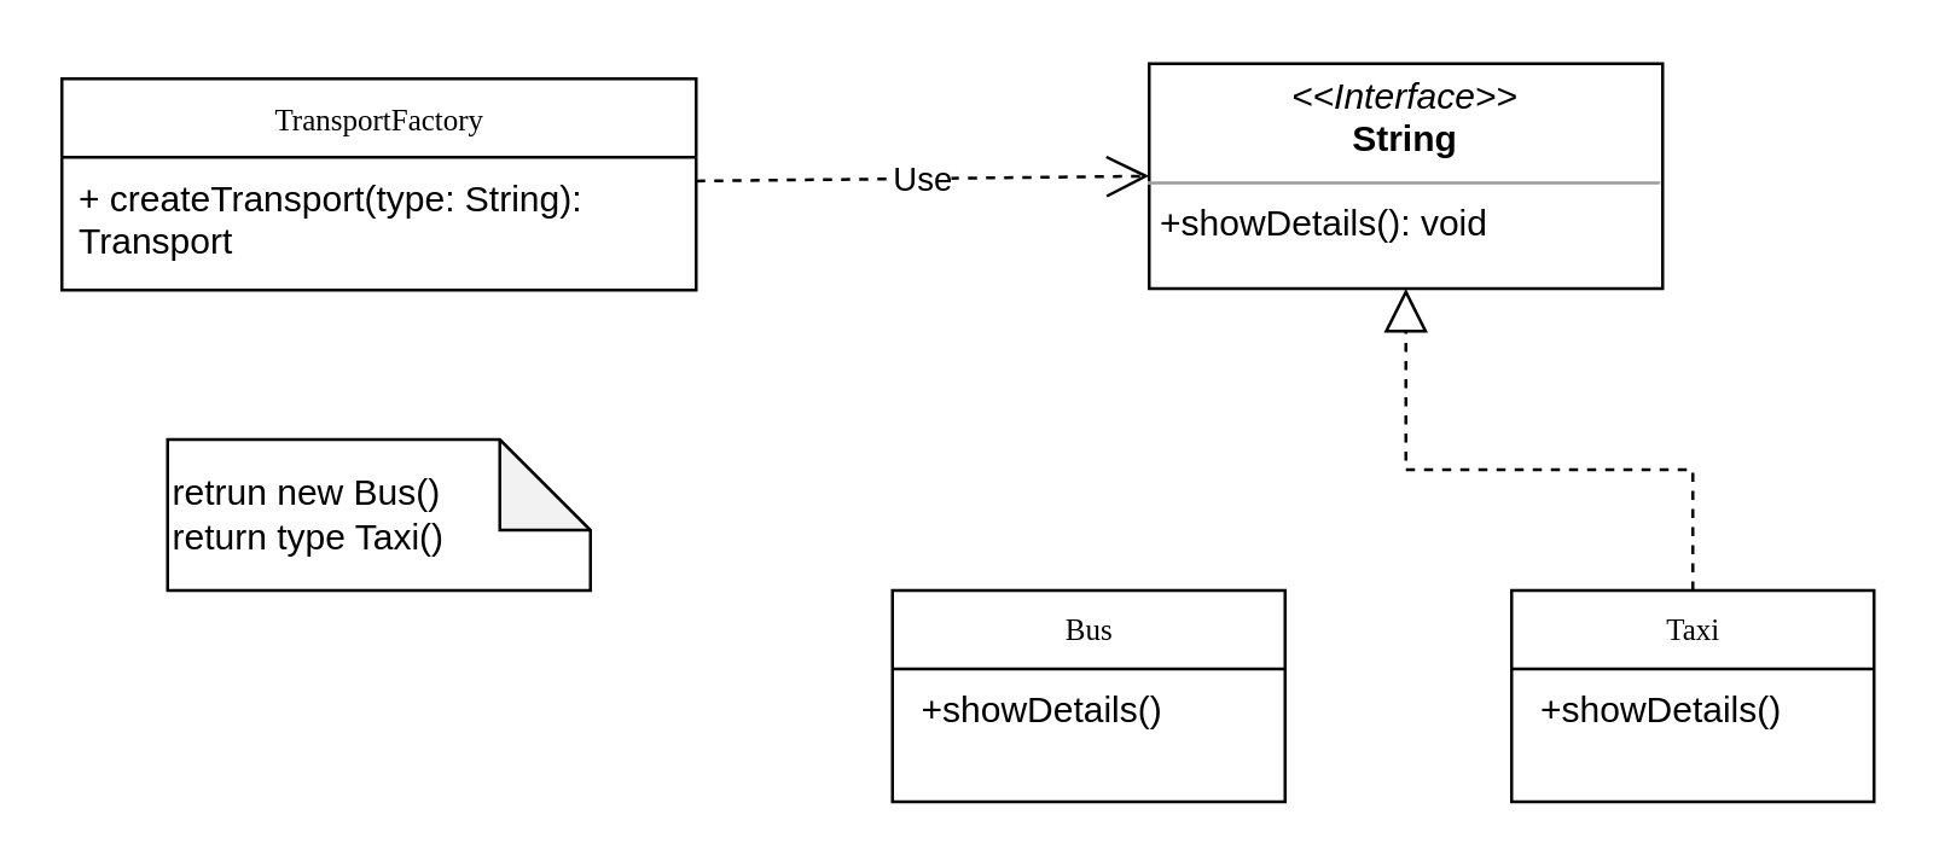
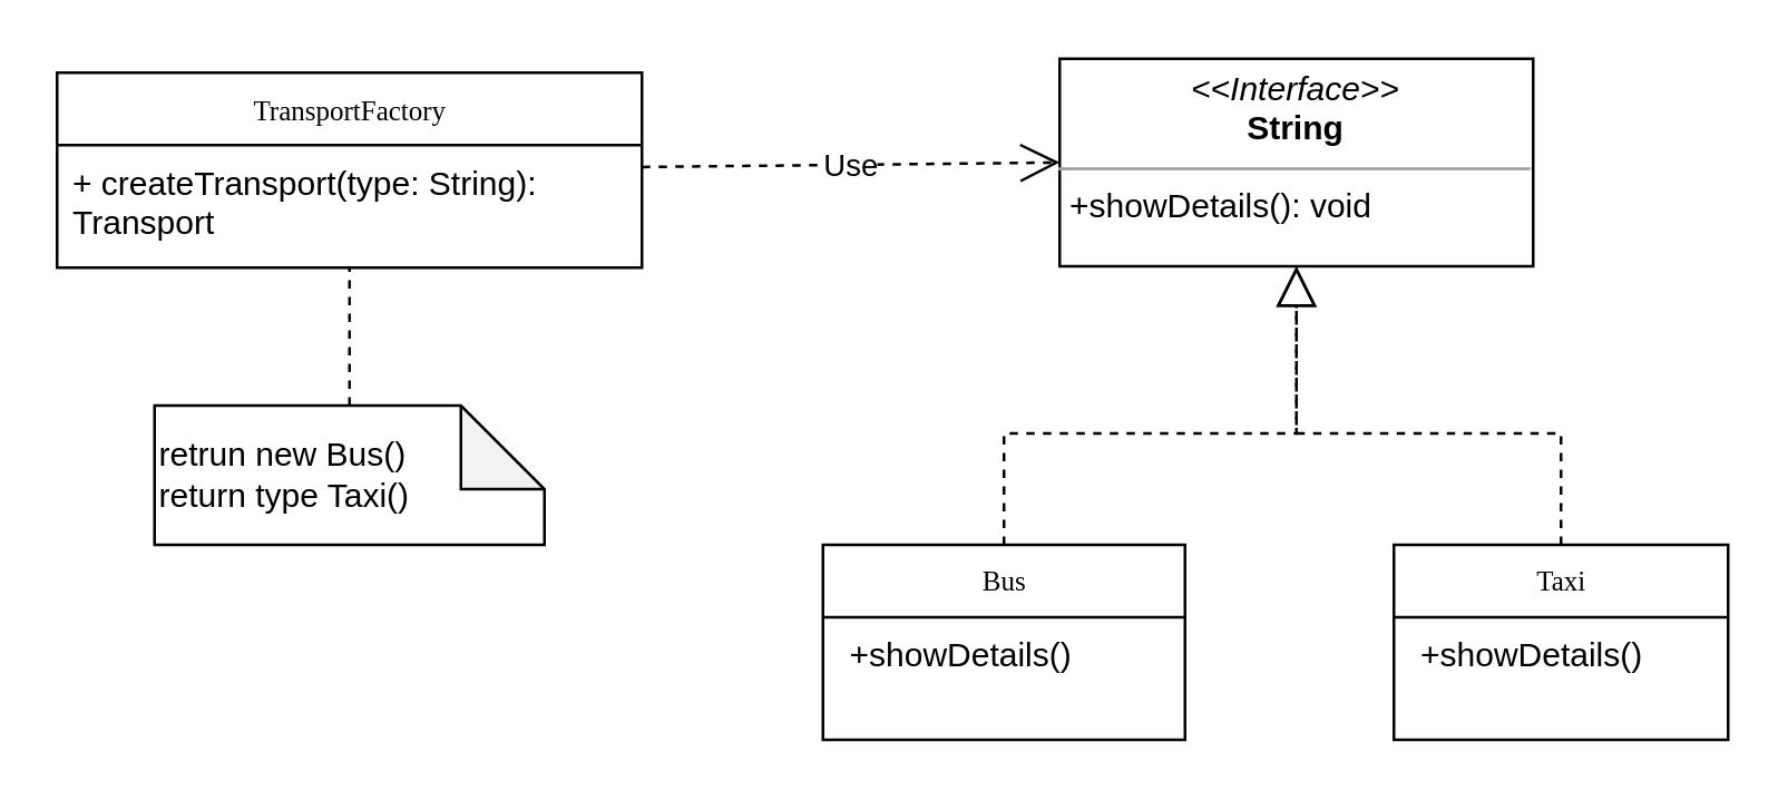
+ <mxCell id="13" value="" style="endArrow=none;dashed=1;html=1;rounded=0;entryX=0.5;entryY=1;entryDx=0;entryDy=0;exitX=0.5;exitY=0;exitDx=0;exitDy=0;exitPerimeter=0;" edge="1" parent="1" source="12" target="4"><mxGeometry width="50" height="50" relative="1" as="geometry"><mxPoint x="230" y="255" as="sourcePoint" /><mxPoint x="280" y="205" as="targetPoint" /></mxGeometry></mxCell>
+ <mxCell id="10" value="" style="endArrow=block;dashed=1;endFill=0;endSize=12;html=1;rounded=0;exitX=0.5;exitY=0;exitDx=0;exitDy=0;entryX=0.5;entryY=1;entryDx=0;entryDy=0;" edge="1" parent="1" source="2" target="6"><mxGeometry width="160" relative="1" as="geometry"><mxPoint x="170" y="225" as="sourcePoint" /><mxPoint x="330" y="225" as="targetPoint" /><Array as="points"><mxPoint x="360" y="155" /><mxPoint x="465" y="155" /></Array></mxGeometry></mxCell>
